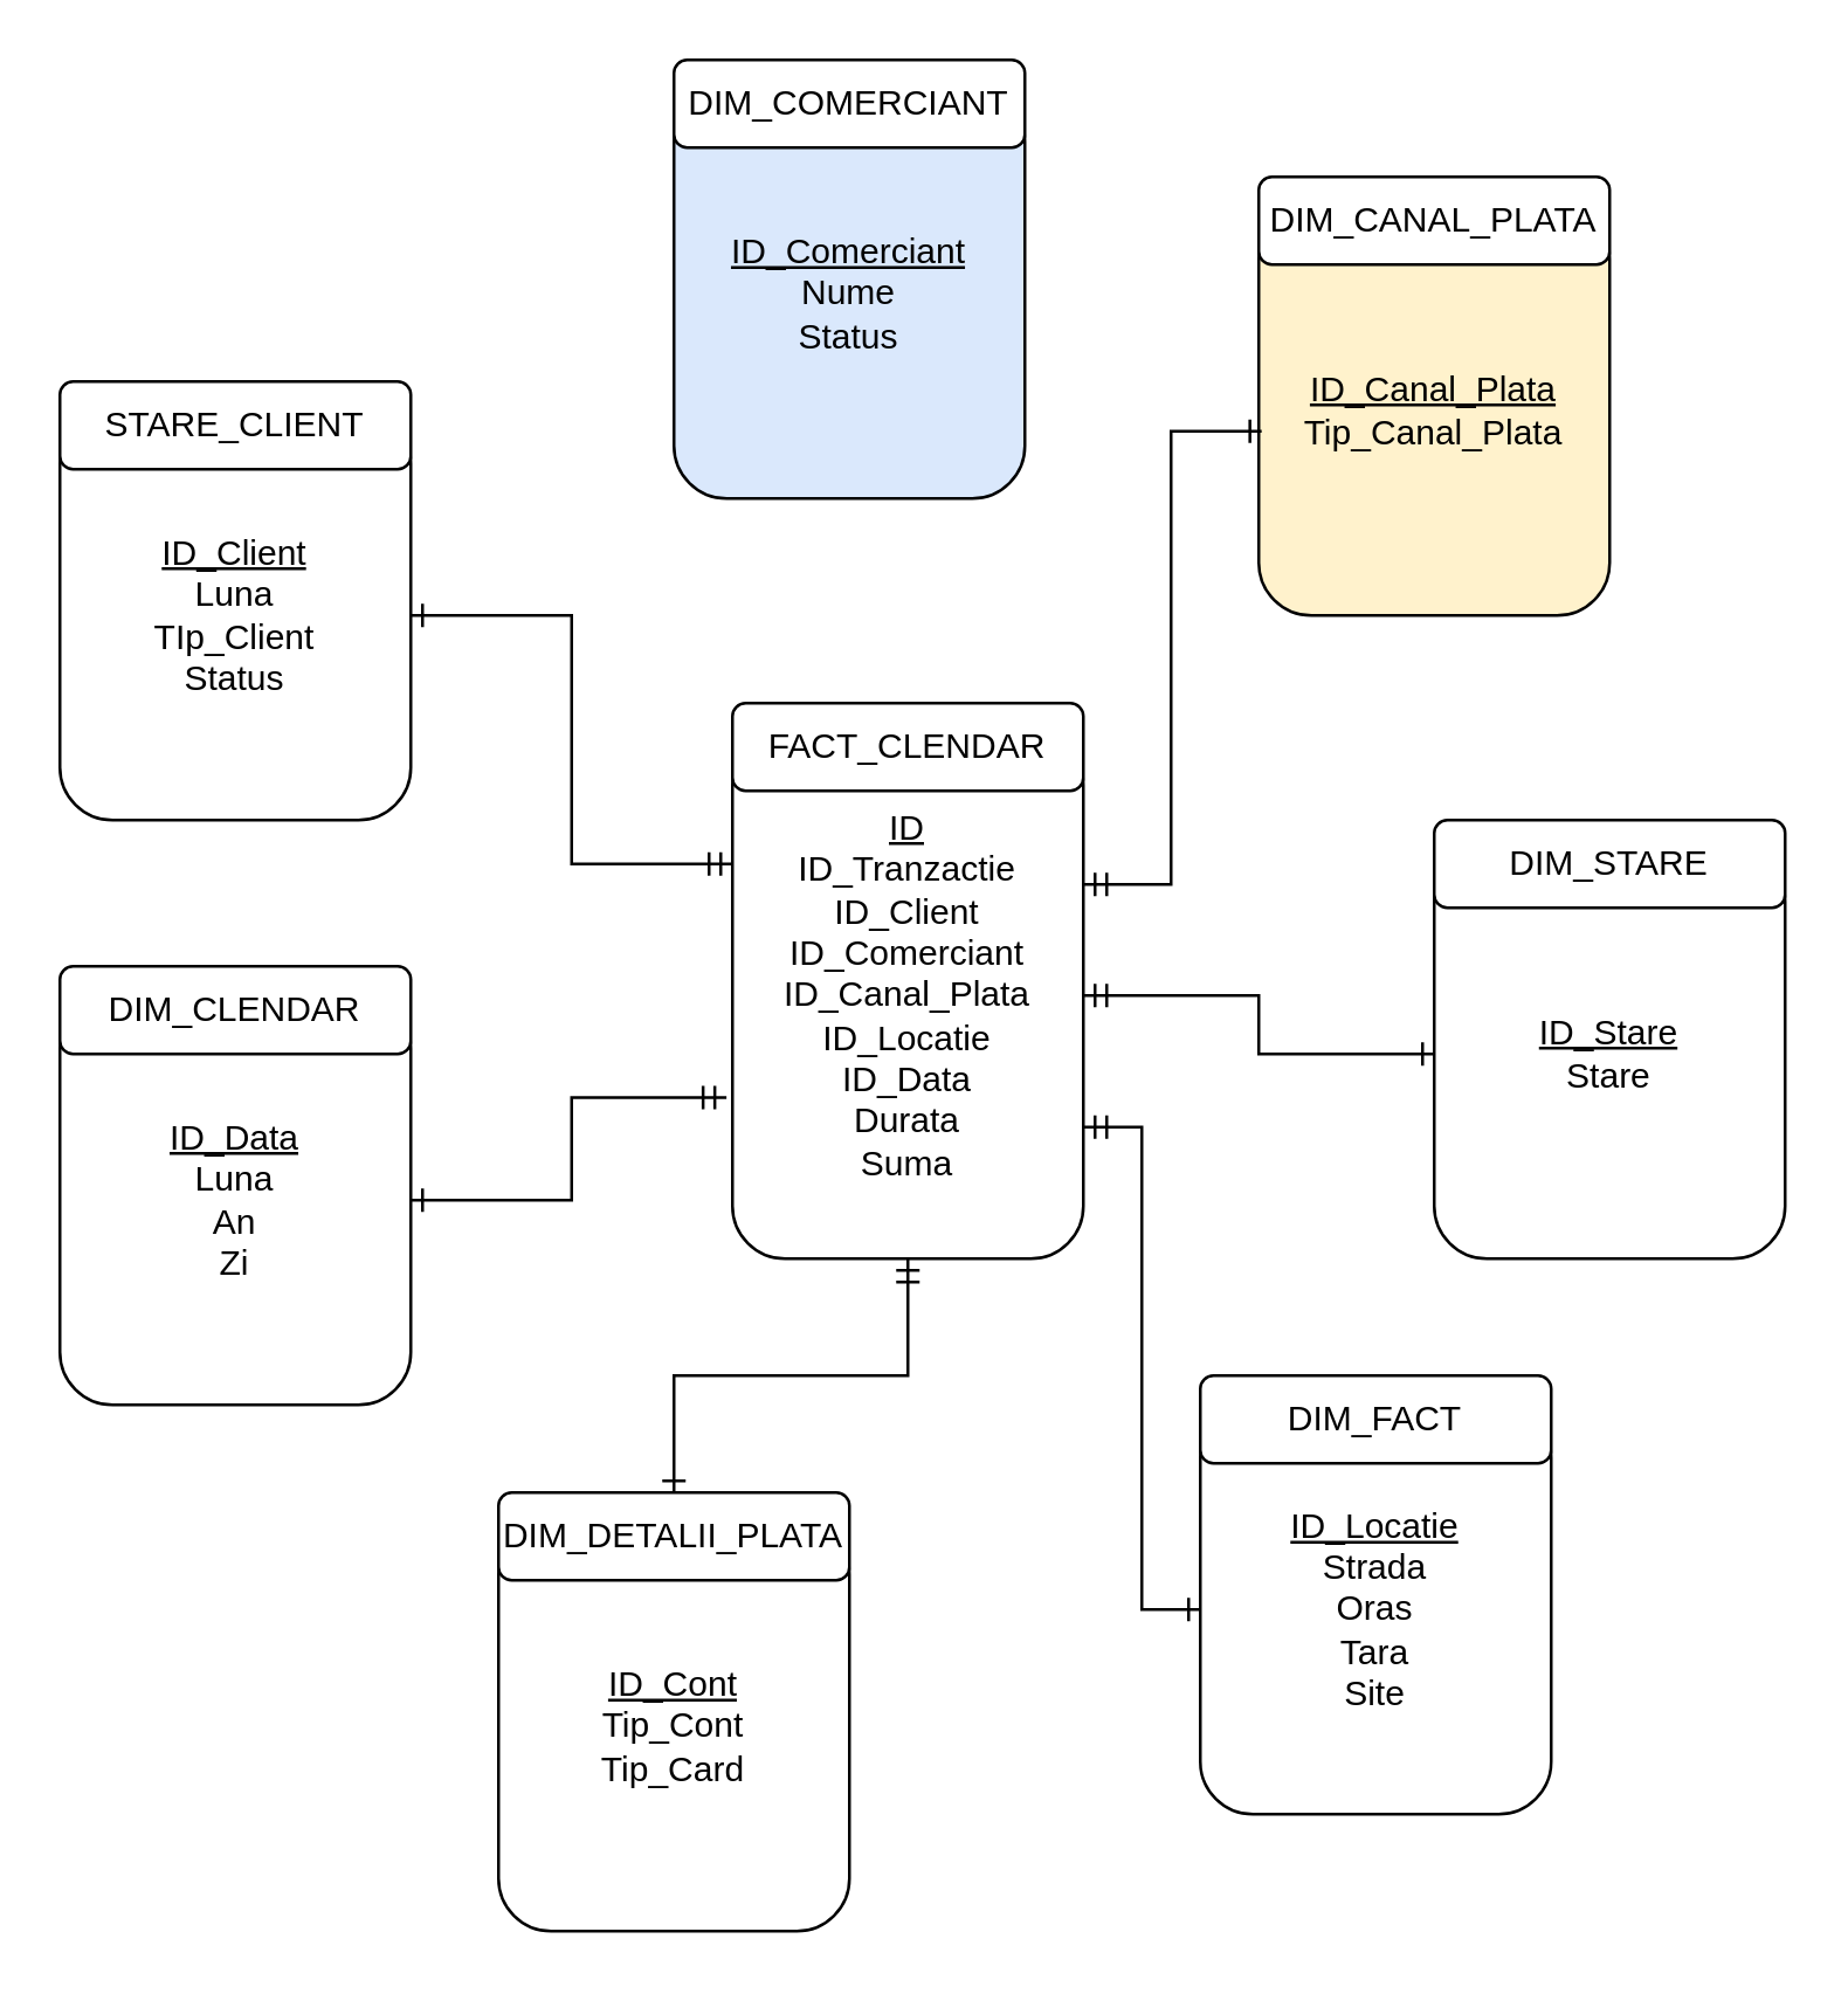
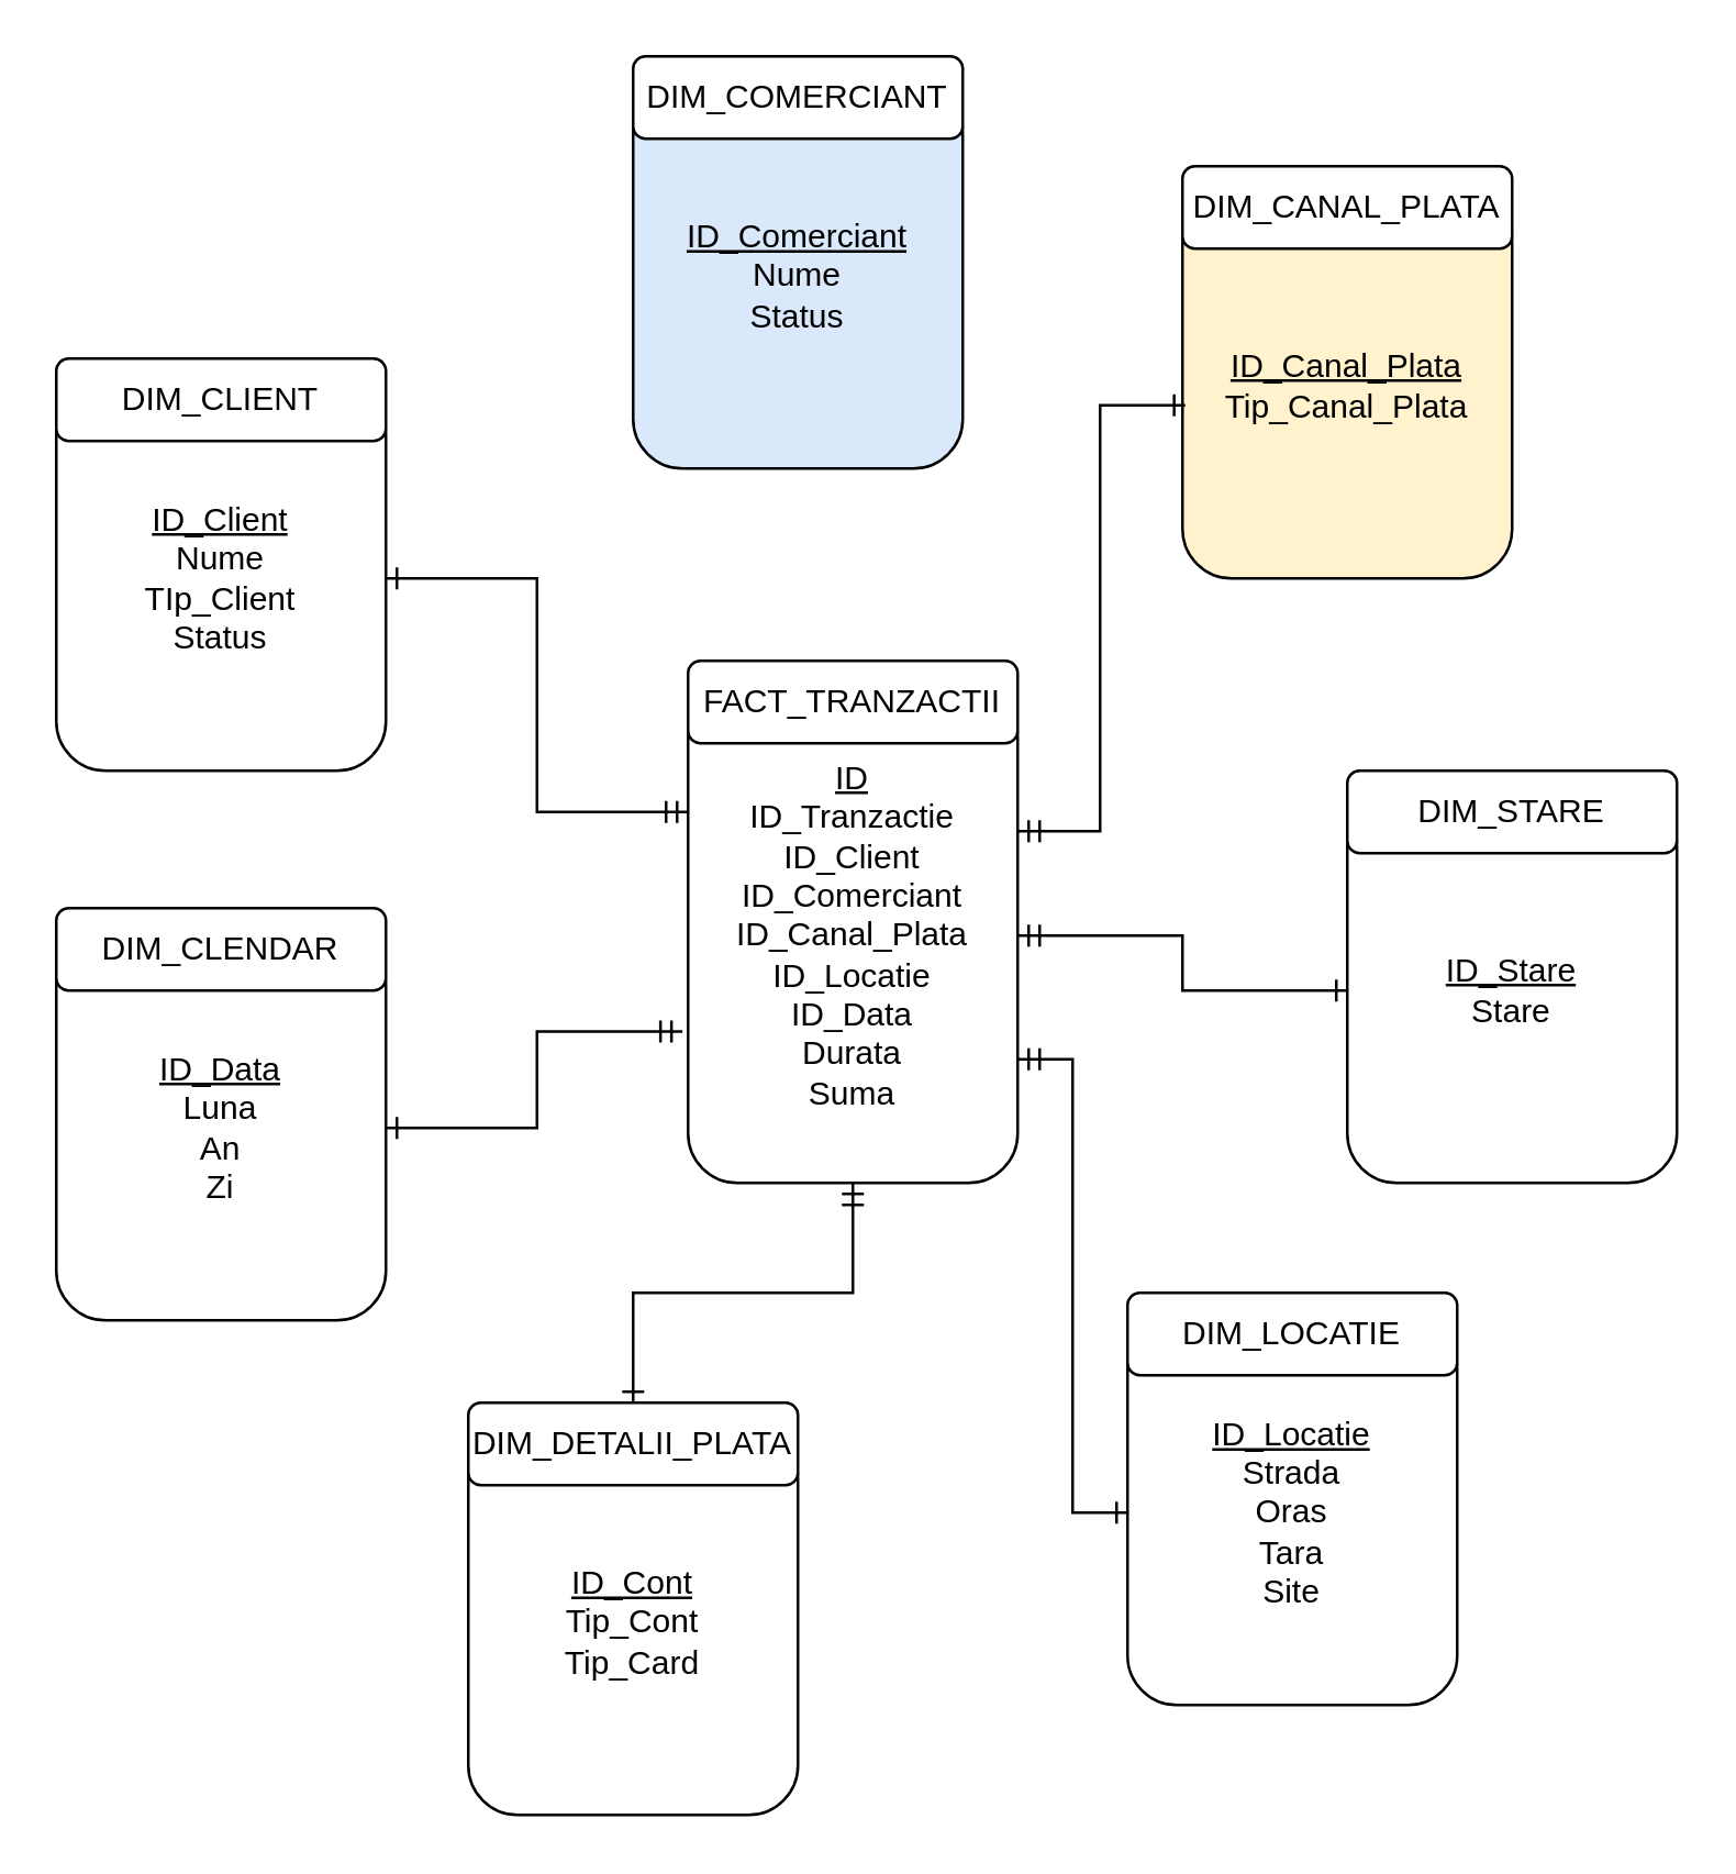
- <mxCell id="8" value="STARE_CLIENT" style="rounded=1;whiteSpace=wrap;html=1;" parent="1" vertex="1"><mxGeometry x="20" y="130" width="120" height="30" as="geometry" /></mxCell>
+ <mxCell id="8" value="DIM_CLIENT" style="rounded=1;whiteSpace=wrap;html=1;" parent="1" vertex="1"><mxGeometry x="20" y="130" width="120" height="30" as="geometry" /></mxCell>
- <mxCell id="7" value="&lt;u&gt;ID_Client&lt;/u&gt;&lt;br&gt;Luna&lt;br&gt;TIp_Client&lt;br&gt;Status" style="rounded=1;whiteSpace=wrap;html=1;" parent="1" vertex="1"><mxGeometry x="20" y="140" width="120" height="140" as="geometry" /></mxCell>
+ <mxCell id="7" value="&lt;u&gt;ID_Client&lt;/u&gt;&lt;br&gt;Nume&lt;br&gt;TIp_Client&lt;br&gt;Status" style="rounded=1;whiteSpace=wrap;html=1;" parent="1" vertex="1"><mxGeometry x="20" y="140" width="120" height="140" as="geometry" /></mxCell>
- <mxCell id="4" value="FACT_CLENDAR" style="rounded=1;whiteSpace=wrap;html=1;" parent="1" vertex="1"><mxGeometry x="250" y="240" width="120" height="30" as="geometry" /></mxCell>
+ <mxCell id="4" value="FACT_TRANZACTII" style="rounded=1;whiteSpace=wrap;html=1;" parent="1" vertex="1"><mxGeometry x="250" y="240" width="120" height="30" as="geometry" /></mxCell>
- <mxCell id="13" value="DIM_FACT" style="rounded=1;whiteSpace=wrap;html=1;" parent="1" vertex="1"><mxGeometry x="410" y="470" width="120" height="30" as="geometry" /></mxCell>
+ <mxCell id="13" value="DIM_LOCATIE" style="rounded=1;whiteSpace=wrap;html=1;" parent="1" vertex="1"><mxGeometry x="410" y="470" width="120" height="30" as="geometry" /></mxCell>
